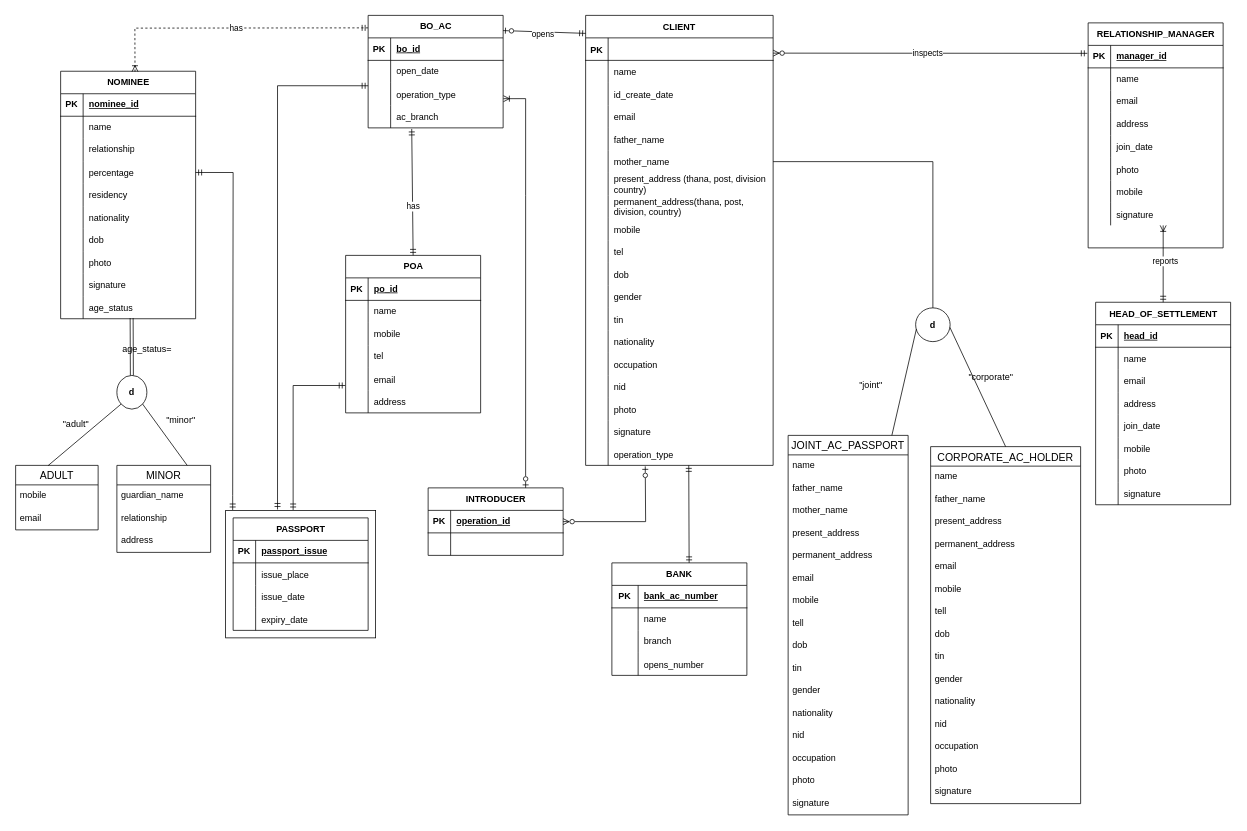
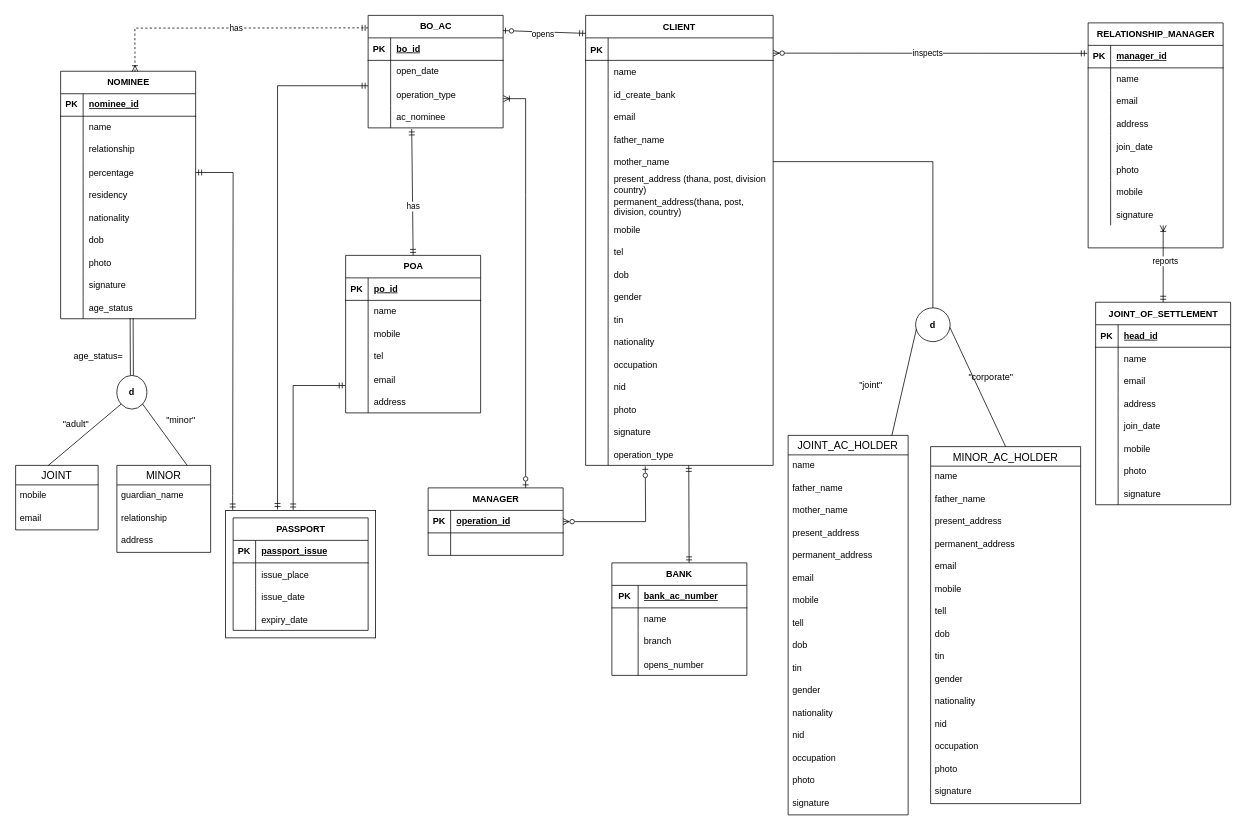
- <mxCell id="12" value="id_create_date" style="shape=partialRectangle;connectable=0;fillColor=none;top=0;left=0;bottom=0;right=0;align=left;spacingLeft=6;overflow=hidden;" parent="10" vertex="1"><mxGeometry x="30" width="220" height="30" as="geometry"><mxRectangle width="220" height="30" as="alternateBounds" /></mxGeometry></mxCell>
+ <mxCell id="12" value="id_create_bank" style="shape=partialRectangle;connectable=0;fillColor=none;top=0;left=0;bottom=0;right=0;align=left;spacingLeft=6;overflow=hidden;" parent="10" vertex="1"><mxGeometry x="30" width="220" height="30" as="geometry"><mxRectangle width="220" height="30" as="alternateBounds" /></mxGeometry></mxCell>
- <mxCell id="188" value="ac_branch" style="shape=partialRectangle;connectable=0;fillColor=none;top=0;left=0;bottom=0;right=0;align=left;spacingLeft=6;overflow=hidden;" parent="186" vertex="1"><mxGeometry x="30" width="150" height="30" as="geometry"><mxRectangle width="150" height="30" as="alternateBounds" /></mxGeometry></mxCell>
+ <mxCell id="188" value="ac_nominee" style="shape=partialRectangle;connectable=0;fillColor=none;top=0;left=0;bottom=0;right=0;align=left;spacingLeft=6;overflow=hidden;" parent="186" vertex="1"><mxGeometry x="30" width="150" height="30" as="geometry"><mxRectangle width="150" height="30" as="alternateBounds" /></mxGeometry></mxCell>
- <mxCell id="149" value="HEAD_OF_SETTLEMENT" style="shape=table;startSize=30;container=1;collapsible=1;childLayout=tableLayout;fixedRows=1;rowLines=0;fontStyle=1;align=center;resizeLast=1;html=1;" parent="1" vertex="1"><mxGeometry x="1460" y="402.5" width="180" height="270" as="geometry" /></mxCell>
+ <mxCell id="149" value="JOINT_OF_SETTLEMENT" style="shape=table;startSize=30;container=1;collapsible=1;childLayout=tableLayout;fixedRows=1;rowLines=0;fontStyle=1;align=center;resizeLast=1;html=1;" parent="1" vertex="1"><mxGeometry x="1460" y="402.5" width="180" height="270" as="geometry" /></mxCell>
- <mxCell id="189" value="age_status=" style="text;html=1;align=center;verticalAlign=middle;resizable=0;points=[];autosize=1;strokeColor=none;fillColor=none;" parent="1" vertex="1"><mxGeometry x="150" y="450" width="90" height="30" as="geometry" /></mxCell>
+ <mxCell id="189" value="age_status=" style="text;html=1;align=center;verticalAlign=middle;resizable=0;points=[];autosize=1;strokeColor=none;fillColor=none;" parent="1" vertex="1"><mxGeometry x="85" y="460" width="90" height="30" as="geometry" /></mxCell>
- <mxCell id="63" value="JOINT_AC_PASSPORT" style="swimlane;fontStyle=0;childLayout=stackLayout;horizontal=1;startSize=26;horizontalStack=0;resizeParent=1;resizeParentMax=0;resizeLast=0;collapsible=1;marginBottom=0;align=center;fontSize=14;" parent="1" vertex="1"><mxGeometry x="1050" y="580" width="160" height="506" as="geometry" /></mxCell>
+ <mxCell id="63" value="JOINT_AC_HOLDER" style="swimlane;fontStyle=0;childLayout=stackLayout;horizontal=1;startSize=26;horizontalStack=0;resizeParent=1;resizeParentMax=0;resizeLast=0;collapsible=1;marginBottom=0;align=center;fontSize=14;" parent="1" vertex="1"><mxGeometry x="1050" y="580" width="160" height="506" as="geometry" /></mxCell>
- <mxCell id="229" value="CORPORATE_AC_HOLDER" style="swimlane;fontStyle=0;childLayout=stackLayout;horizontal=1;startSize=26;horizontalStack=0;resizeParent=1;resizeParentMax=0;resizeLast=0;collapsible=1;marginBottom=0;align=center;fontSize=14;" parent="1" vertex="1"><mxGeometry x="1240" y="595" width="200" height="476" as="geometry" /></mxCell>
+ <mxCell id="229" value="MINOR_AC_HOLDER" style="swimlane;fontStyle=0;childLayout=stackLayout;horizontal=1;startSize=26;horizontalStack=0;resizeParent=1;resizeParentMax=0;resizeLast=0;collapsible=1;marginBottom=0;align=center;fontSize=14;" parent="1" vertex="1"><mxGeometry x="1240" y="595" width="200" height="476" as="geometry" /></mxCell>
- <mxCell id="113" value="ADULT" style="swimlane;fontStyle=0;childLayout=stackLayout;horizontal=1;startSize=26;horizontalStack=0;resizeParent=1;resizeParentMax=0;resizeLast=0;collapsible=1;marginBottom=0;align=center;fontSize=14;" parent="1" vertex="1"><mxGeometry x="20" y="620" width="110" height="86" as="geometry" /></mxCell>
+ <mxCell id="113" value="JOINT" style="swimlane;fontStyle=0;childLayout=stackLayout;horizontal=1;startSize=26;horizontalStack=0;resizeParent=1;resizeParentMax=0;resizeLast=0;collapsible=1;marginBottom=0;align=center;fontSize=14;" parent="1" vertex="1"><mxGeometry x="20" y="620" width="110" height="86" as="geometry" /></mxCell>
- <mxCell id="251" value="INTRODUCER" style="shape=table;startSize=30;container=1;collapsible=1;childLayout=tableLayout;fixedRows=1;rowLines=0;fontStyle=1;align=center;resizeLast=1;html=1;" parent="1" vertex="1"><mxGeometry x="570" y="650" width="180" height="90" as="geometry" /></mxCell>
+ <mxCell id="251" value="MANAGER" style="shape=table;startSize=30;container=1;collapsible=1;childLayout=tableLayout;fixedRows=1;rowLines=0;fontStyle=1;align=center;resizeLast=1;html=1;" parent="1" vertex="1"><mxGeometry x="570" y="650" width="180" height="90" as="geometry" /></mxCell>
